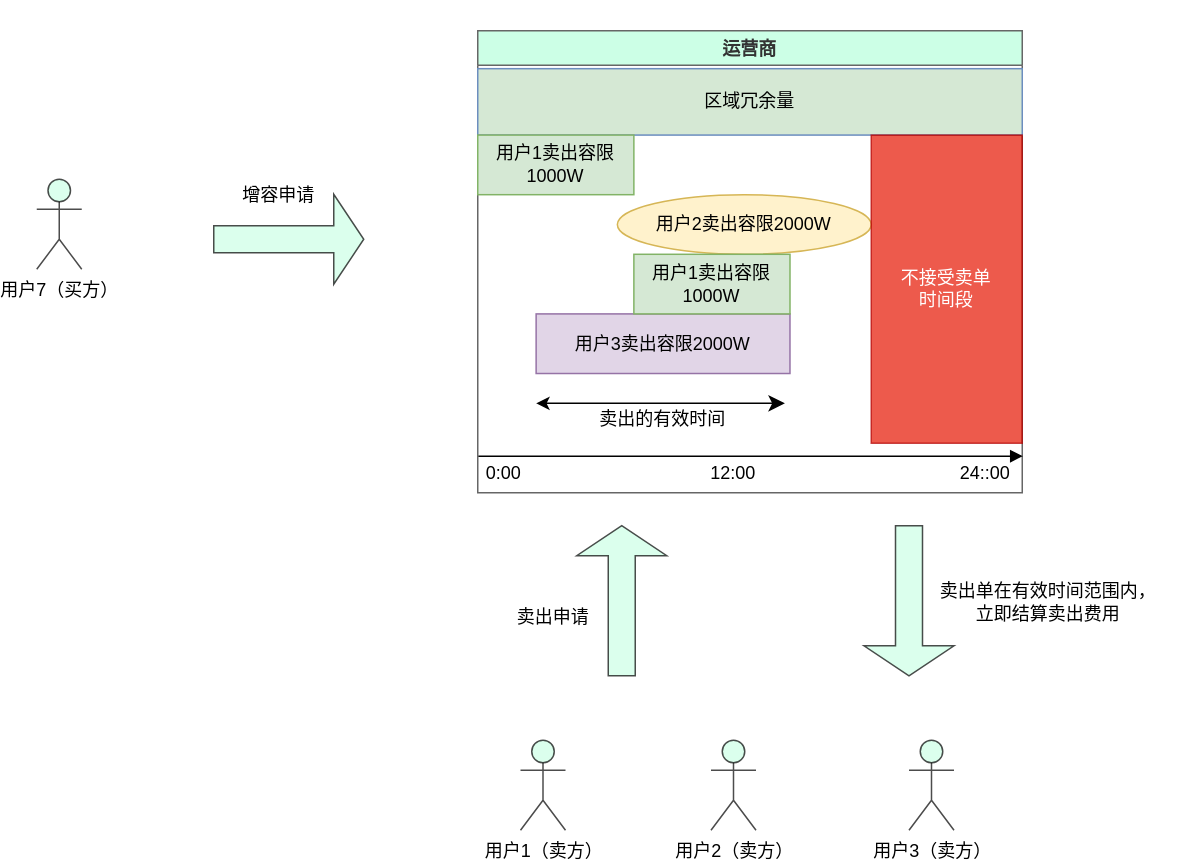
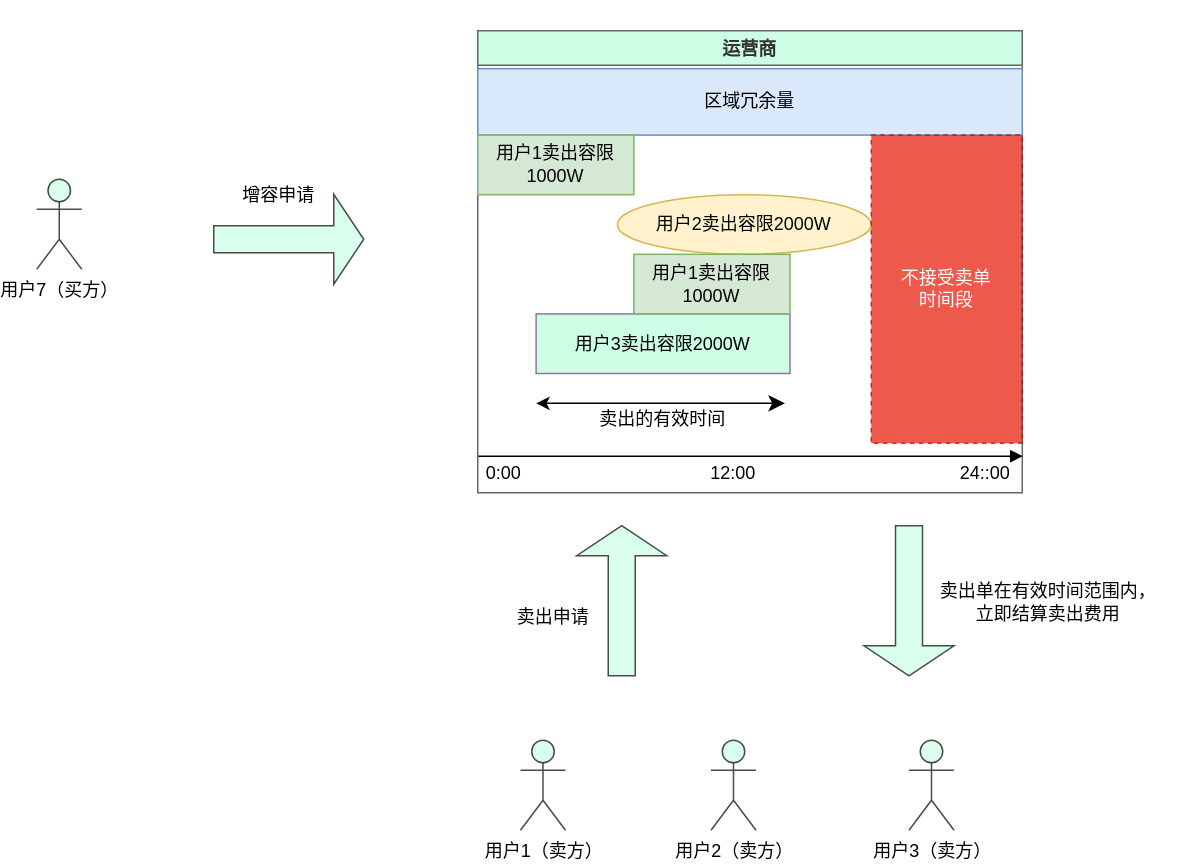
- <mxCell id="4" value="区域冗余量" style="rounded=0;whiteSpace=wrap;html=1;fillColor=#d5e8d4;strokeColor=#6c8ebf;" parent="3" vertex="1"><mxGeometry y="25.29" width="363.0" height="44.258" as="geometry" /></mxCell>
+ <mxCell id="4" value="区域冗余量" style="rounded=0;whiteSpace=wrap;html=1;fillColor=#dae8fc;strokeColor=#6c8ebf;" parent="3" vertex="1"><mxGeometry y="25.29" width="363.0" height="44.258" as="geometry" /></mxCell>
- <mxCell id="14" value="不接受卖单&lt;br&gt;时间段" style="rounded=0;whiteSpace=wrap;html=1;shadow=0;fillColor=#e51400;strokeColor=#B20000;fontColor=#ffffff;opacity=70;" parent="3" vertex="1"><mxGeometry x="262.31" y="69.55" width="100.69" height="205.45" as="geometry" /></mxCell>
+ <mxCell id="14" value="不接受卖单&lt;br&gt;时间段" style="rounded=0;whiteSpace=wrap;html=1;shadow=0;fillColor=#e51400;strokeColor=#B20000;fontColor=#ffffff;opacity=70;dashed=1;" parent="3" vertex="1"><mxGeometry x="262.31" y="69.55" width="100.69" height="205.45" as="geometry" /></mxCell>
- <mxCell id="7" value="用户3卖出容限2000W" style="rounded=0;whiteSpace=wrap;html=1;fillColor=#e1d5e7;strokeColor=#9673a6;" parent="3" vertex="1"><mxGeometry x="38.923" y="188.774" width="169.231" height="39.742" as="geometry" /></mxCell>
+ <mxCell id="7" value="用户3卖出容限2000W" style="rounded=0;whiteSpace=wrap;html=1;fillColor=#ccffe6;strokeColor=#9673a6;" parent="3" vertex="1"><mxGeometry x="38.923" y="188.774" width="169.231" height="39.742" as="geometry" /></mxCell>
